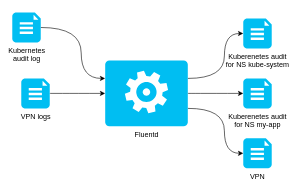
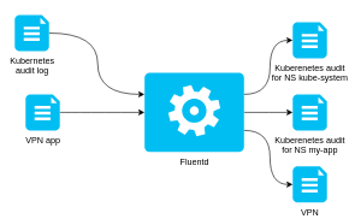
- <mxCell id="9" value="Fluentd" style="verticalLabelPosition=bottom;html=1;verticalAlign=top;align=center;strokeColor=none;fillColor=#00BEF2;shape=mxgraph.azure.worker_role;" vertex="1" parent="1"><mxGeometry x="175" y="100" width="138" height="110" as="geometry" /></mxCell>
+ <mxCell id="9" value="Fluentd" style="verticalLabelPosition=bottom;html=1;verticalAlign=top;align=center;strokeColor=none;fillColor=#00BEF2;shape=mxgraph.azure.worker_role;" vertex="1" parent="1"><mxGeometry x="200" y="100" width="138" height="110" as="geometry" /></mxCell>
- <mxCell id="5" value="VPN logs" style="verticalLabelPosition=bottom;html=1;verticalAlign=top;align=center;strokeColor=none;fillColor=#00BEF2;shape=mxgraph.azure.file_2;pointerEvents=1;" vertex="1" parent="1"><mxGeometry x="35" y="130" width="47.5" height="50" as="geometry" /></mxCell>
+ <mxCell id="5" value="VPN app" style="verticalLabelPosition=bottom;html=1;verticalAlign=top;align=center;strokeColor=none;fillColor=#00BEF2;shape=mxgraph.azure.file_2;pointerEvents=1;" vertex="1" parent="1"><mxGeometry x="35" y="130" width="47.5" height="50" as="geometry" /></mxCell>
